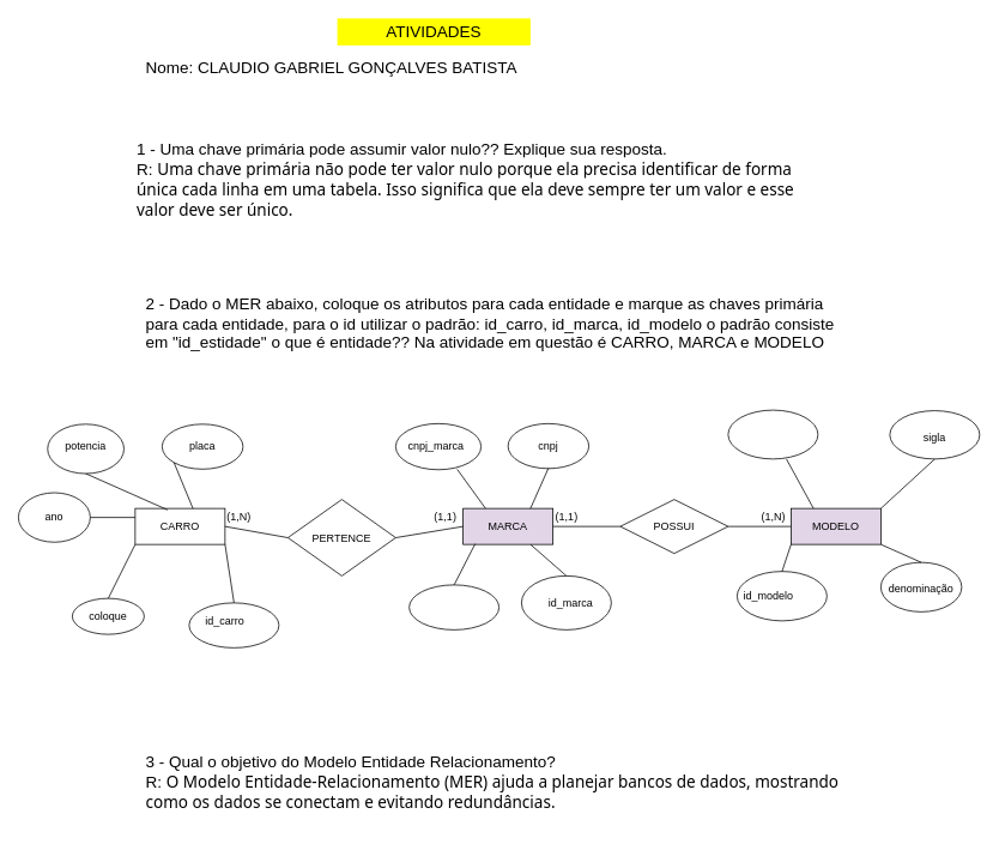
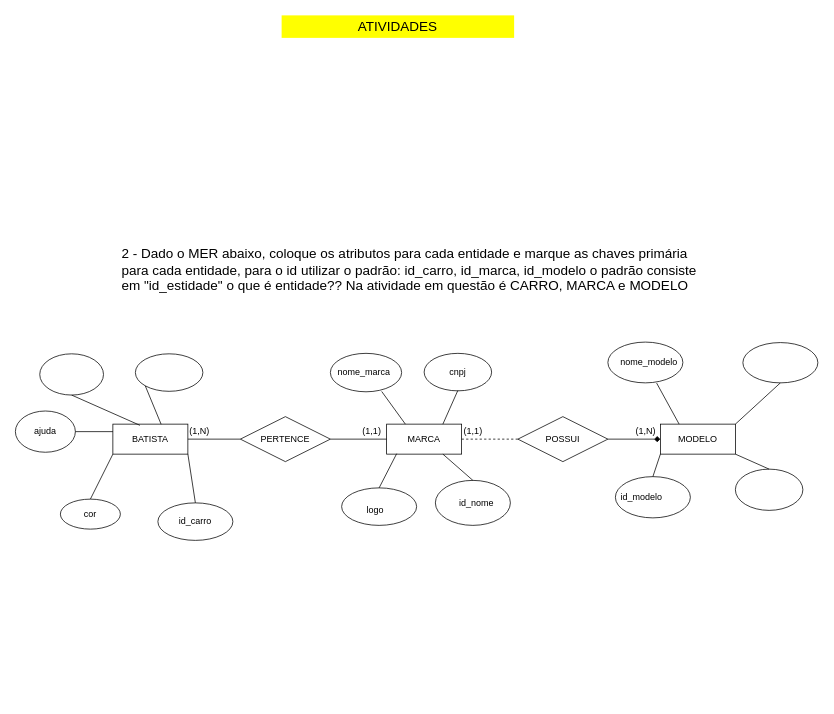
- <mxCell id="3" value="&lt;span style=&quot;font-size: 18px;&quot;&gt;ATIVIDADES&lt;/span&gt;" style="text;html=1;align=center;verticalAlign=middle;whiteSpace=wrap;rounded=0;fillColor=#FFFF00;" parent="1" vertex="1"><mxGeometry x="375" y="20" width="215" height="30" as="geometry" /></mxCell>
+ <mxCell id="3" value="&lt;span style=&quot;font-size: 18px;&quot;&gt;ATIVIDADES&lt;/span&gt;" style="text;html=1;align=center;verticalAlign=middle;whiteSpace=wrap;rounded=0;fillColor=#FFFF00;" parent="1" vertex="1"><mxGeometry x="375" y="20" width="310" height="30" as="geometry" /></mxCell>
- <mxCell id="2" value="&lt;font style=&quot;font-size: 18px;&quot;&gt;Nome: CLAUDIO GABRIEL GONÇALVES BATISTA&amp;nbsp;&lt;/font&gt;" style="text;html=1;align=left;verticalAlign=middle;whiteSpace=wrap;rounded=0;" parent="1" vertex="1"><mxGeometry x="160" y="60" width="430" height="30" as="geometry" /></mxCell>
- <mxCell id="4" value="&lt;font style=&quot;font-size: 18px;&quot;&gt;&lt;font style=&quot;font-size: 18px;&quot;&gt;1 -&amp;nbsp;&lt;/font&gt;&lt;span style=&quot;&quot;&gt;Uma&lt;/span&gt;&lt;span style=&quot;text-align: justify; background-color: initial; font-family: Arial;&quot;&gt; &lt;/span&gt;&lt;span style=&quot;text-align: justify; background-color: initial; font-family: Arial;&quot;&gt;chave&lt;/span&gt;&lt;span style=&quot;text-align: justify; background-color: initial; font-family: Arial;&quot;&gt; &lt;/span&gt;&lt;span style=&quot;text-align: justify; background-color: initial; font-family: Arial;&quot;&gt;primária&lt;/span&gt;&lt;span style=&quot;text-align: justify; background-color: initial; font-family: Arial;&quot;&gt; &lt;/span&gt;&lt;span style=&quot;text-align: justify; background-color: initial; font-family: Arial;&quot;&gt;pode&lt;/span&gt;&lt;span style=&quot;text-align: justify; background-color: initial; font-family: Arial;&quot;&gt; &lt;/span&gt;&lt;span style=&quot;text-align: justify; background-color: initial; font-family: Arial;&quot;&gt;assumir&lt;/span&gt;&lt;span style=&quot;text-align: justify; background-color: initial; font-family: Arial;&quot;&gt; &lt;/span&gt;&lt;span style=&quot;text-align: justify; background-color: initial; font-family: Arial;&quot;&gt;valor&lt;/span&gt;&lt;span style=&quot;text-align: justify; background-color: initial; font-family: Arial;&quot;&gt; &lt;/span&gt;&lt;span style=&quot;font-family: Arial;&quot;&gt;&lt;span style=&quot;&quot;&gt;nulo??&amp;nbsp;Explique sua resposta.&lt;/span&gt;&lt;br&gt;&lt;div style=&quot;&quot;&gt;&lt;span style=&quot;background-color: initial;&quot;&gt;R:&amp;nbsp;&lt;/span&gt;&lt;span style=&quot;font-family: SegoeUIVariable, SegoeUI, &amp;quot;Segoe UI&amp;quot;, &amp;quot;Helvetica Neue&amp;quot;, Helvetica, &amp;quot;Microsoft YaHei&amp;quot;, &amp;quot;Meiryo UI&amp;quot;, Meiryo, &amp;quot;Arial Unicode MS&amp;quot;, sans-serif; background-color: rgb(255, 255, 255);&quot;&gt;&lt;font style=&quot;font-size: 18px;&quot;&gt;Uma chave primária não pode ter valor nulo porque ela precisa identificar de forma única cada linha em uma tabela. Isso significa que ela deve sempre ter um valor e esse valor deve ser único.&lt;/font&gt;&lt;/span&gt;&lt;/div&gt;&lt;/span&gt;&lt;/font&gt;" style="text;html=1;align=left;verticalAlign=middle;whiteSpace=wrap;rounded=0;" parent="1" vertex="1"><mxGeometry x="150" y="140" width="780" height="120" as="geometry" /></mxCell>
+ <mxCell id="54" value="nome_modelo" style="text;html=1;align=center;verticalAlign=middle;whiteSpace=wrap;rounded=0;" vertex="1" parent="1"><mxGeometry x="835" y="468.13" width="60" height="30" as="geometry" /></mxCell>
- <mxCell id="53" value="sigla" style="text;html=1;align=center;verticalAlign=middle;whiteSpace=wrap;rounded=0;" vertex="1" parent="1"><mxGeometry x="1010" y="471.25" width="60" height="30" as="geometry" /></mxCell>
- <mxCell id="42" value="cnpj_marca" style="text;html=1;align=center;verticalAlign=middle;whiteSpace=wrap;rounded=0;" vertex="1" parent="1"><mxGeometry x="455" y="480.63" width="60" height="30" as="geometry" /></mxCell>
+ <mxCell id="42" value="nome_marca" style="text;html=1;align=center;verticalAlign=middle;whiteSpace=wrap;rounded=0;" vertex="1" parent="1"><mxGeometry x="455" y="480.63" width="60" height="30" as="geometry" /></mxCell>
- <mxCell id="22" value="potencia" style="text;html=1;align=center;verticalAlign=middle;whiteSpace=wrap;rounded=0;" vertex="1" parent="1"><mxGeometry x="65" y="481.25" width="60" height="30" as="geometry" /></mxCell>
- <mxCell id="29" value="placa" style="text;html=1;align=center;verticalAlign=middle;whiteSpace=wrap;rounded=0;" vertex="1" parent="1"><mxGeometry x="195" y="481.25" width="60" height="30" as="geometry" /></mxCell>
- <mxCell id="26" value="ano" style="text;html=1;align=center;verticalAlign=middle;whiteSpace=wrap;rounded=0;" vertex="1" parent="1"><mxGeometry x="30" y="560" width="60" height="30" as="geometry" /></mxCell>
+ <mxCell id="26" value="ajuda" style="text;html=1;align=center;verticalAlign=middle;whiteSpace=wrap;rounded=0;" vertex="1" parent="1"><mxGeometry x="30" y="560" width="60" height="30" as="geometry" /></mxCell>
- <mxCell id="6" value="CARRO" style="whiteSpace=wrap;html=1;align=center;" parent="1" vertex="1"><mxGeometry x="150" y="565" width="100" height="40" as="geometry" /></mxCell>
+ <mxCell id="6" value="BATISTA" style="whiteSpace=wrap;html=1;align=center;" parent="1" vertex="1"><mxGeometry x="150" y="565" width="100" height="40" as="geometry" /></mxCell>
- <mxCell id="8" value="MARCA" style="whiteSpace=wrap;html=1;align=center;fillColor=#e1d5e7;" parent="1" vertex="1"><mxGeometry x="515" y="565" width="100" height="40" as="geometry" /></mxCell>
+ <mxCell id="8" value="MARCA" style="whiteSpace=wrap;html=1;align=center;" parent="1" vertex="1"><mxGeometry x="515" y="565" width="100" height="40" as="geometry" /></mxCell>
- <mxCell id="14" value="" style="endArrow=none;html=1;rounded=0;exitX=1;exitY=0.5;exitDx=0;exitDy=0;" parent="1" source="8" target="10" edge="1"><mxGeometry relative="1" as="geometry"><mxPoint x="510" y="545" as="sourcePoint" /><mxPoint x="670" y="545" as="targetPoint" /></mxGeometry></mxCell>
+ <mxCell id="14" value="" style="endArrow=none;html=1;rounded=0;exitX=1;exitY=0.5;exitDx=0;exitDy=0;dashed=1;" parent="1" source="8" target="10" edge="1"><mxGeometry relative="1" as="geometry"><mxPoint x="510" y="545" as="sourcePoint" /><mxPoint x="670" y="545" as="targetPoint" /></mxGeometry></mxCell>
- <mxCell id="13" value="" style="endArrow=none;html=1;rounded=0;entryX=0;entryY=0.5;entryDx=0;entryDy=0;exitX=1;exitY=0.5;exitDx=0;exitDy=0;" parent="1" source="10" target="9" edge="1"><mxGeometry relative="1" as="geometry"><mxPoint x="510" y="545" as="sourcePoint" /><mxPoint x="670" y="545" as="targetPoint" /></mxGeometry></mxCell>
+ <mxCell id="13" value="" style="endArrow=diamond;html=1;rounded=0;entryX=0;entryY=0.5;entryDx=0;entryDy=0;exitX=1;exitY=0.5;exitDx=0;exitDy=0;" parent="1" source="10" target="9" edge="1"><mxGeometry relative="1" as="geometry"><mxPoint x="510" y="545" as="sourcePoint" /><mxPoint x="670" y="545" as="targetPoint" /></mxGeometry></mxCell>
- <mxCell id="9" value="MODELO" style="whiteSpace=wrap;html=1;align=center;fillColor=#e1d5e7;" parent="1" vertex="1"><mxGeometry x="880" y="565" width="100" height="40" as="geometry" /></mxCell>
+ <mxCell id="9" value="MODELO" style="whiteSpace=wrap;html=1;align=center;" parent="1" vertex="1"><mxGeometry x="880" y="565" width="100" height="40" as="geometry" /></mxCell>
- <mxCell id="7" value="PERTENCE" style="shape=rhombus;perimeter=rhombusPerimeter;whiteSpace=wrap;html=1;align=center;" parent="1" vertex="1"><mxGeometry x="320" y="555" width="120" height="85" as="geometry" /></mxCell>
+ <mxCell id="7" value="PERTENCE" style="shape=rhombus;perimeter=rhombusPerimeter;whiteSpace=wrap;html=1;align=center;" parent="1" vertex="1"><mxGeometry x="320" y="555" width="120" height="60" as="geometry" /></mxCell>
- <mxCell id="51" value="denominação" style="text;html=1;align=center;verticalAlign=middle;whiteSpace=wrap;rounded=0;" vertex="1" parent="1"><mxGeometry x="995" y="640" width="60" height="30" as="geometry" /></mxCell>
- <mxCell id="39" value="id_marca" style="text;html=1;align=center;verticalAlign=middle;whiteSpace=wrap;rounded=0;" vertex="1" parent="1"><mxGeometry x="605" y="655" width="60" height="30" as="geometry" /></mxCell>
+ <mxCell id="39" value="id_nome" style="text;html=1;align=center;verticalAlign=middle;whiteSpace=wrap;rounded=0;" vertex="1" parent="1"><mxGeometry x="605" y="655" width="60" height="30" as="geometry" /></mxCell>
+ <mxCell id="40" value="logo" style="text;html=1;align=center;verticalAlign=middle;whiteSpace=wrap;rounded=0;" vertex="1" parent="1"><mxGeometry x="470" y="665" width="60" height="30" as="geometry" /></mxCell>
- <mxCell id="27" value="coloque" style="text;html=1;align=center;verticalAlign=middle;whiteSpace=wrap;rounded=0;" vertex="1" parent="1"><mxGeometry x="90" y="670" width="60" height="30" as="geometry" /></mxCell>
+ <mxCell id="27" value="cor" style="text;html=1;align=center;verticalAlign=middle;whiteSpace=wrap;rounded=0;" vertex="1" parent="1"><mxGeometry x="90" y="670" width="60" height="30" as="geometry" /></mxCell>
- <mxCell id="28" value="id_carro" style="text;html=1;align=center;verticalAlign=middle;whiteSpace=wrap;rounded=0;" vertex="1" parent="1"><mxGeometry x="220" y="675" width="60" height="30" as="geometry" /></mxCell>
+ <mxCell id="28" value="id_carro" style="text;html=1;align=center;verticalAlign=middle;whiteSpace=wrap;rounded=0;" vertex="1" parent="1"><mxGeometry x="230" y="680" width="60" height="30" as="geometry" /></mxCell>
- <mxCell id="19" value="&lt;font style=&quot;font-size: 18px;&quot;&gt;&lt;font style=&quot;font-size: 18px;&quot;&gt;3 - Qual o objetivo do Modelo Entidade Relacionamento?&lt;br&gt;&lt;/font&gt;&lt;span style=&quot;text-align: justify; background-color: initial; font-family: Arial;&quot;&gt;R:&amp;nbsp;&lt;/span&gt;&lt;span style=&quot;font-family: SegoeUIVariable, SegoeUI, &amp;quot;Segoe UI&amp;quot;, &amp;quot;Helvetica Neue&amp;quot;, Helvetica, &amp;quot;Microsoft YaHei&amp;quot;, &amp;quot;Meiryo UI&amp;quot;, Meiryo, &amp;quot;Arial Unicode MS&amp;quot;, sans-serif;&quot;&gt;O Modelo Entidade-Relacionamento (MER) ajuda a planejar bancos de dados, mostrando como os dados se conectam e evitando redundâncias.&lt;/span&gt;&lt;span style=&quot;text-align: justify; background-color: initial; font-family: Arial; color: rgb(89, 89, 89);&quot;&gt;&lt;br&gt;&lt;/span&gt;&lt;/font&gt;" style="text;html=1;align=left;verticalAlign=middle;whiteSpace=wrap;rounded=0;" parent="1" vertex="1"><mxGeometry x="160" y="810" width="780" height="120" as="geometry" /></mxCell>
